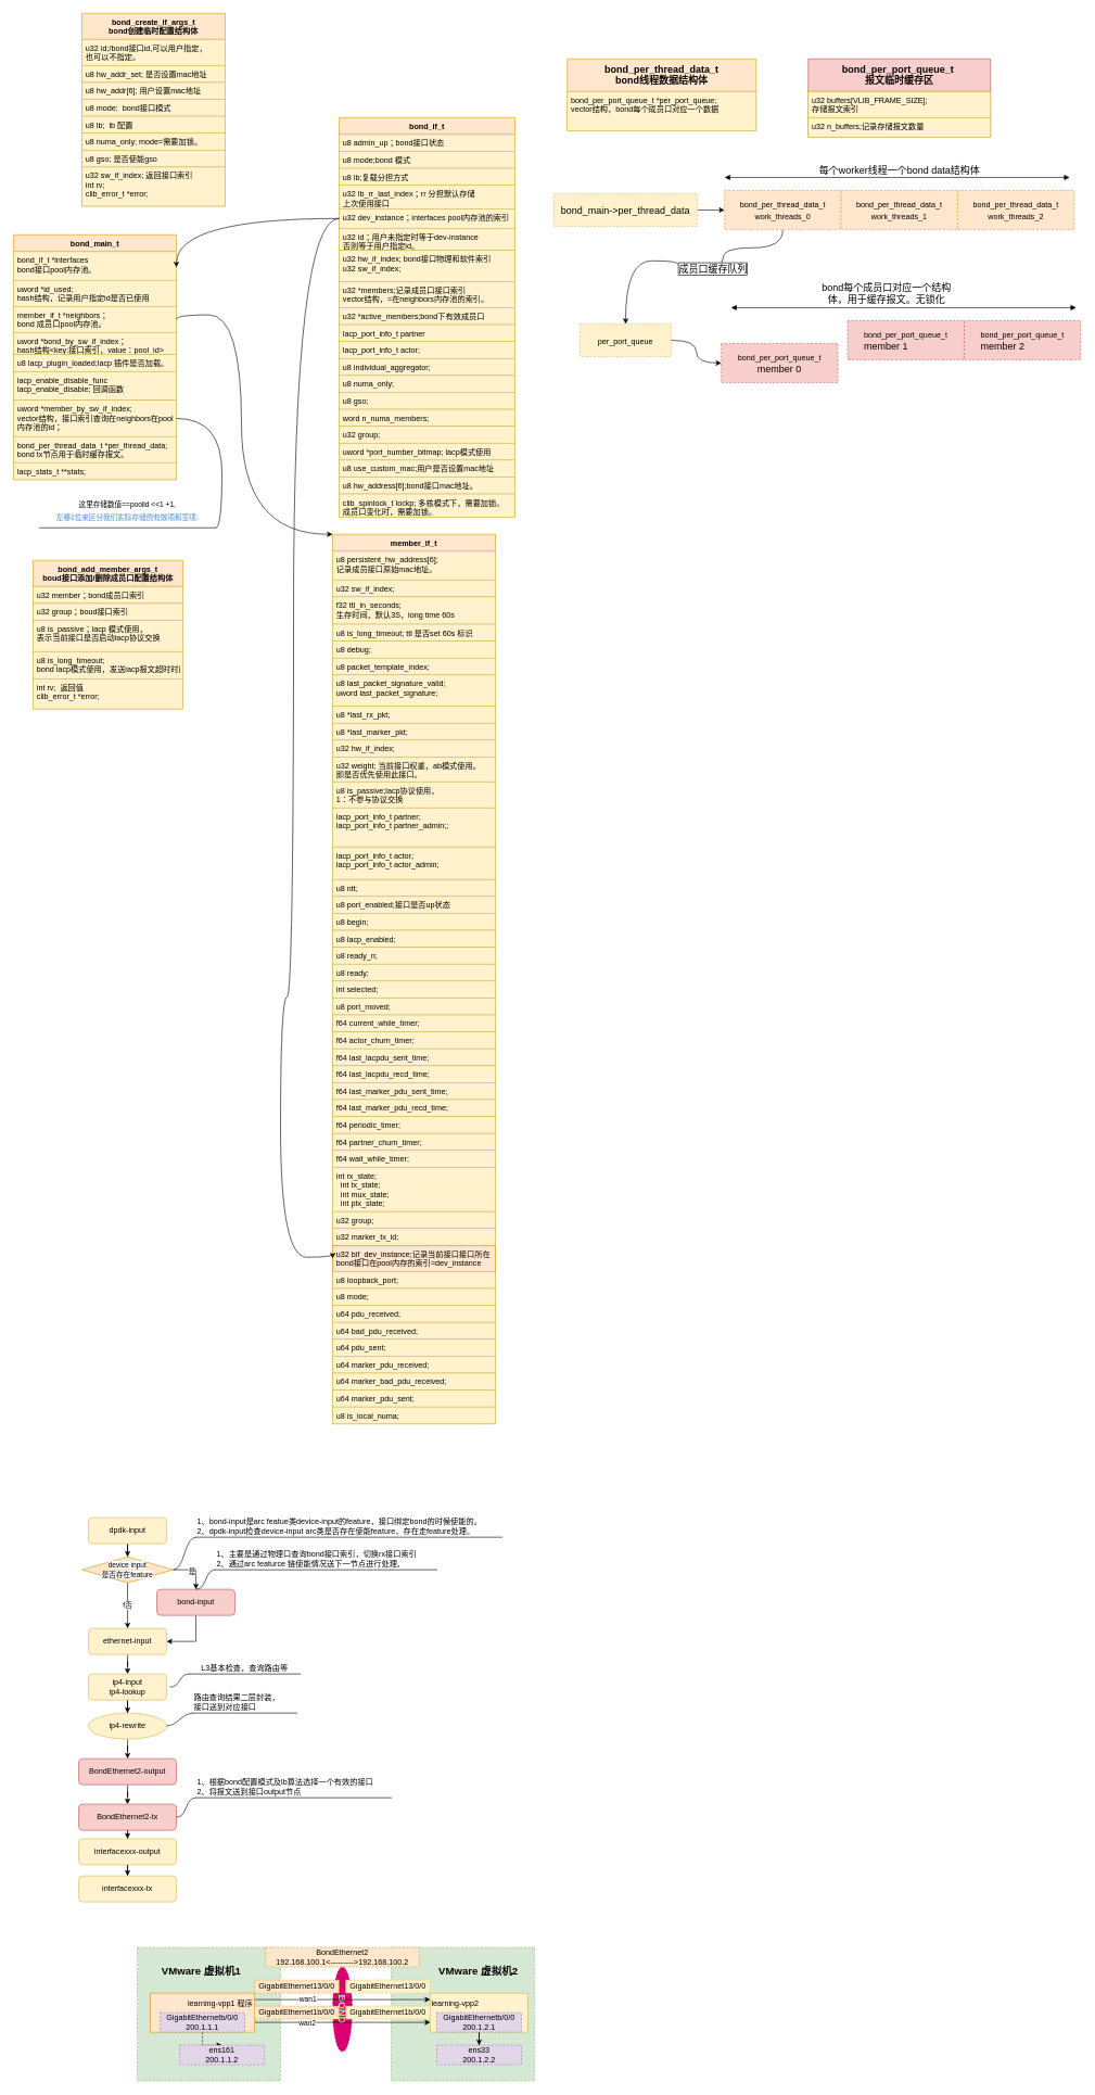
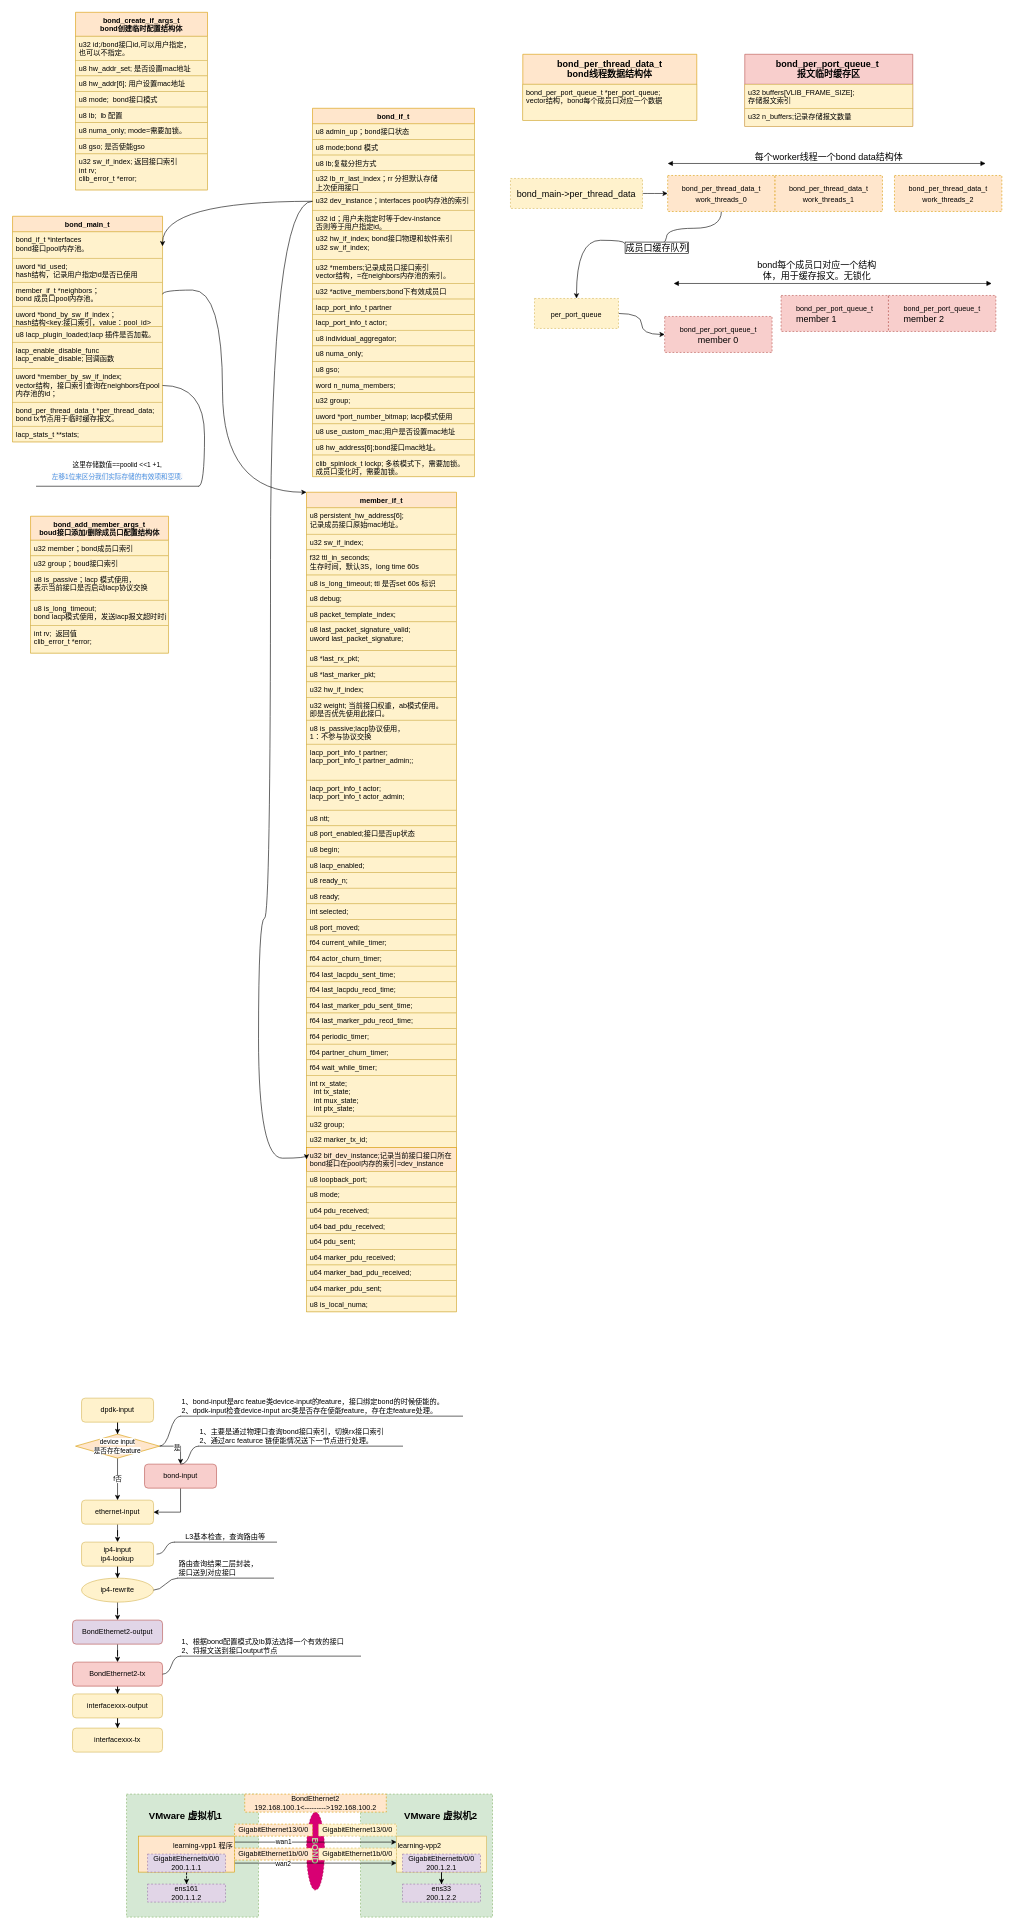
- <mxCell id="155" value="&lt;span style=&quot;font-size: 12px ; text-align: left&quot;&gt;bond_per_thread_data_t&lt;/span&gt;&lt;br style=&quot;font-size: 12px ; text-align: left&quot;&gt;&lt;span style=&quot;font-size: 12px ; text-align: left&quot;&gt;work_threads_2&lt;/span&gt;" style="rounded=0;whiteSpace=wrap;html=1;dashed=1;fontSize=15;strokeColor=#d79b00;fillColor=#ffe6cc;" vertex="1" parent="1"><mxGeometry x="1470" y="292" width="179" height="60" as="geometry" /></mxCell>
+ <mxCell id="155" value="&lt;span style=&quot;font-size: 12px ; text-align: left&quot;&gt;bond_per_thread_data_t&lt;/span&gt;&lt;br style=&quot;font-size: 12px ; text-align: left&quot;&gt;&lt;span style=&quot;font-size: 12px ; text-align: left&quot;&gt;work_threads_2&lt;/span&gt;" style="rounded=0;whiteSpace=wrap;html=1;dashed=1;fontSize=15;strokeColor=#d79b00;fillColor=#ffe6cc;" vertex="1" parent="1"><mxGeometry x="1490" y="292" width="179" height="60" as="geometry" /></mxCell>
- <mxCell id="109" value="BondEthernet2-output" style="rounded=1;whiteSpace=wrap;html=1;strokeColor=#b85450;fillColor=#f8cecc;" parent="1" vertex="1"><mxGeometry x="120" y="2700" width="150" height="40" as="geometry" /></mxCell>
+ <mxCell id="109" value="BondEthernet2-output" style="rounded=1;whiteSpace=wrap;html=1;strokeColor=#b85450;fillColor=#e1d5e7;" parent="1" vertex="1"><mxGeometry x="120" y="2700" width="150" height="40" as="geometry" /></mxCell>
- <mxCell id="141" value="ens161&lt;br&gt;200.1.1.2" style="text;html=1;fillColor=#e1d5e7;align=center;verticalAlign=middle;whiteSpace=wrap;rounded=0;strokeColor=#9673a6;dashed=1;" parent="1" vertex="1"><mxGeometry x="275" y="3140" width="130" height="30" as="geometry" /></mxCell>
+ <mxCell id="141" value="ens161&lt;br&gt;200.1.1.2" style="text;html=1;fillColor=#e1d5e7;align=center;verticalAlign=middle;whiteSpace=wrap;rounded=0;strokeColor=#9673a6;dashed=1;" parent="1" vertex="1"><mxGeometry x="245" y="3140" width="130" height="30" as="geometry" /></mxCell>
